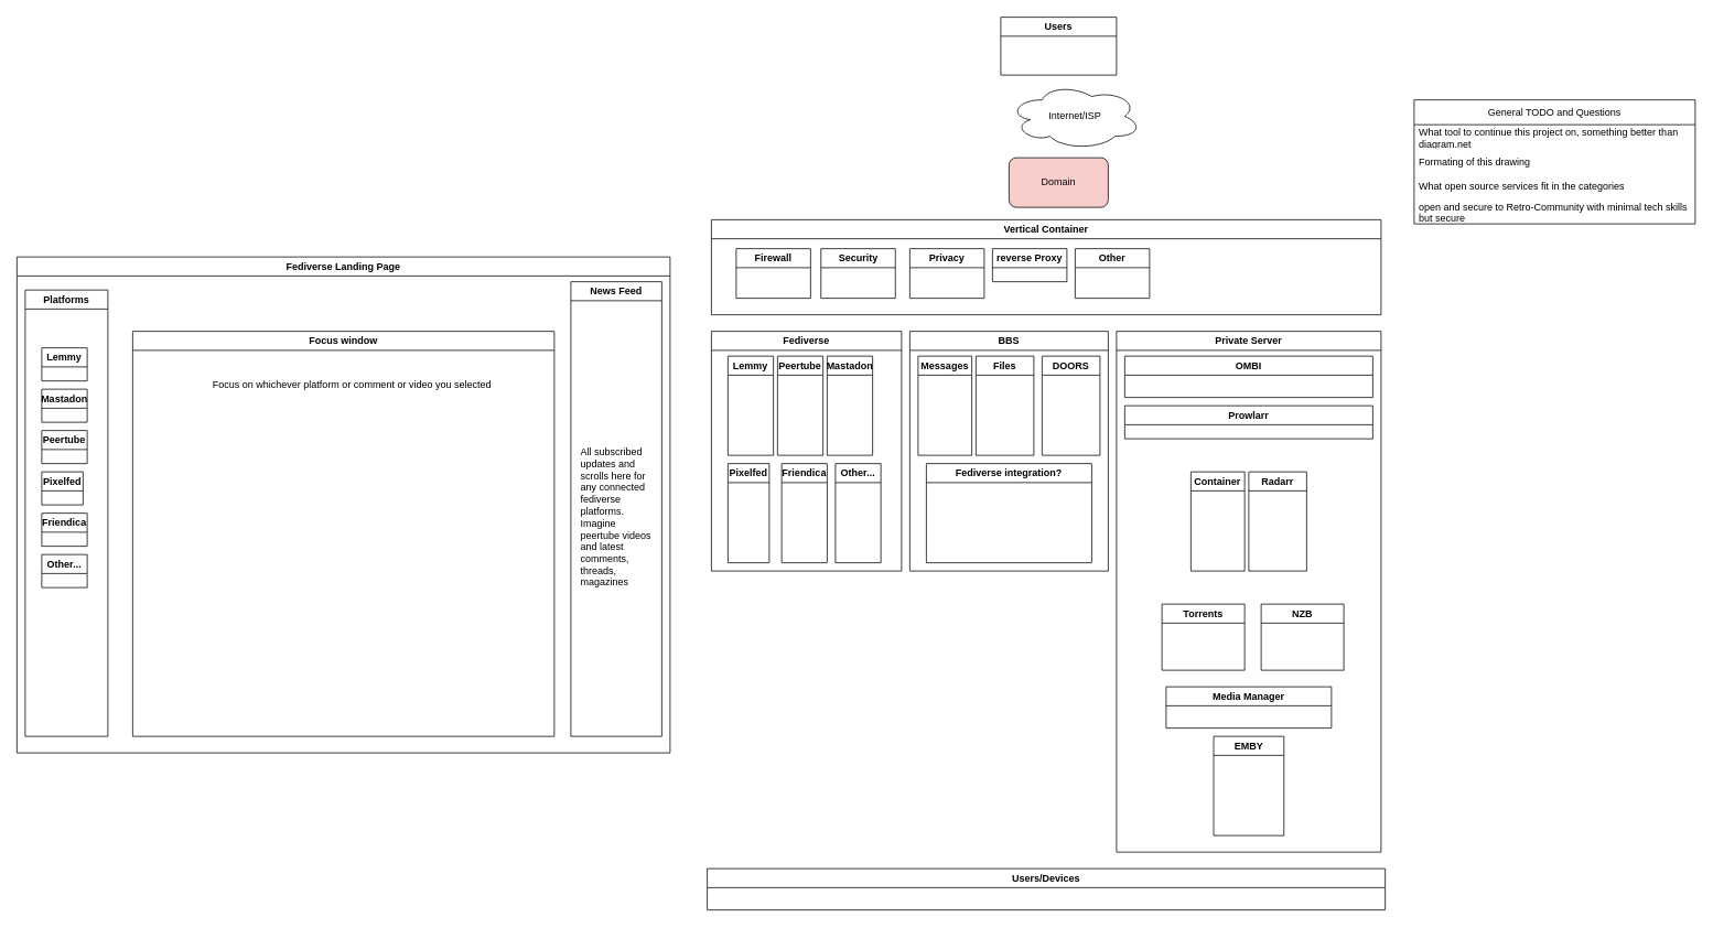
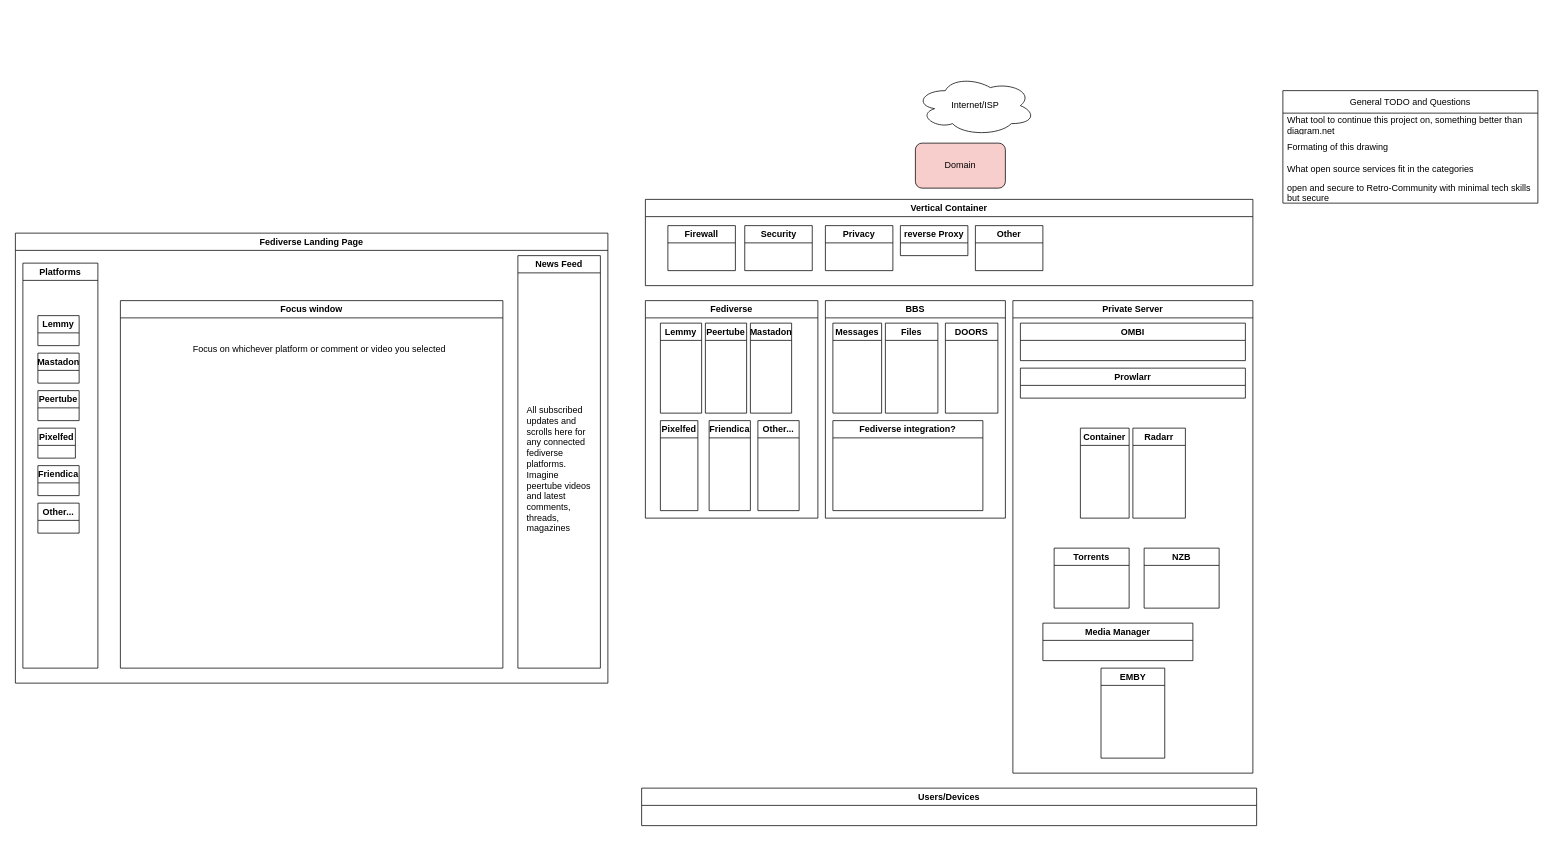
- <mxCell id="43" value="Users" style="swimlane;whiteSpace=wrap;html=1;" vertex="1" parent="1"><mxGeometry x="1210" y="20" width="140" height="70" as="geometry" /></mxCell>
- <mxCell id="14" value="Fediverse integration?" style="swimlane;whiteSpace=wrap;html=1;" vertex="1" parent="11"><mxGeometry x="20" y="160" width="200" height="120" as="geometry" /></mxCell>
+ <mxCell id="14" value="Fediverse integration?" style="swimlane;whiteSpace=wrap;html=1;" vertex="1" parent="11"><mxGeometry x="10" y="160" width="200" height="120" as="geometry" /></mxCell>
- <mxCell id="22" value="Media Manager" style="swimlane;whiteSpace=wrap;html=1;" vertex="1" parent="16"><mxGeometry x="60" y="430" width="200" height="50" as="geometry" /></mxCell>
+ <mxCell id="22" value="Media Manager" style="swimlane;whiteSpace=wrap;html=1;" vertex="1" parent="16"><mxGeometry x="40" y="430" width="200" height="50" as="geometry" /></mxCell>
